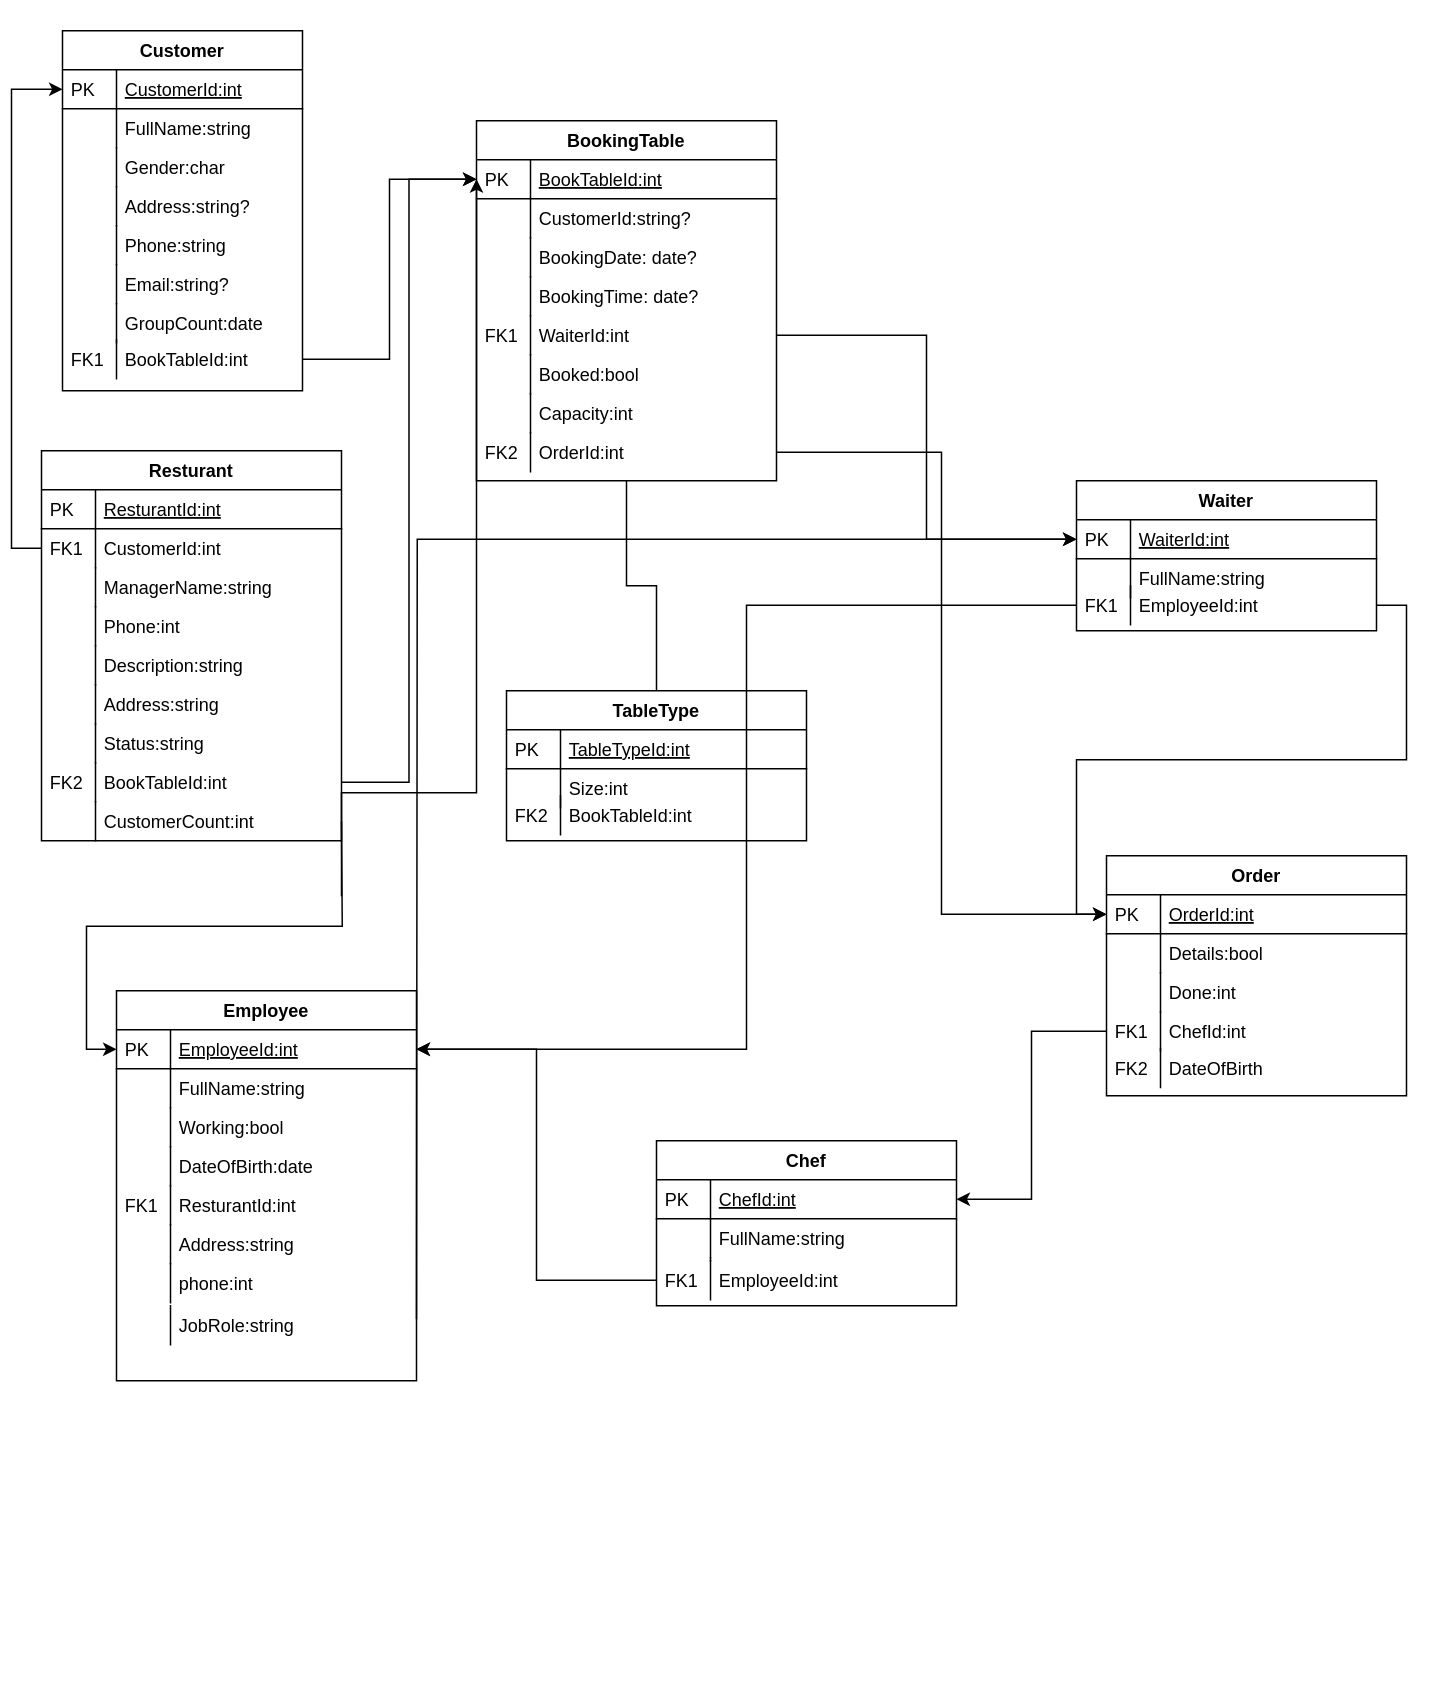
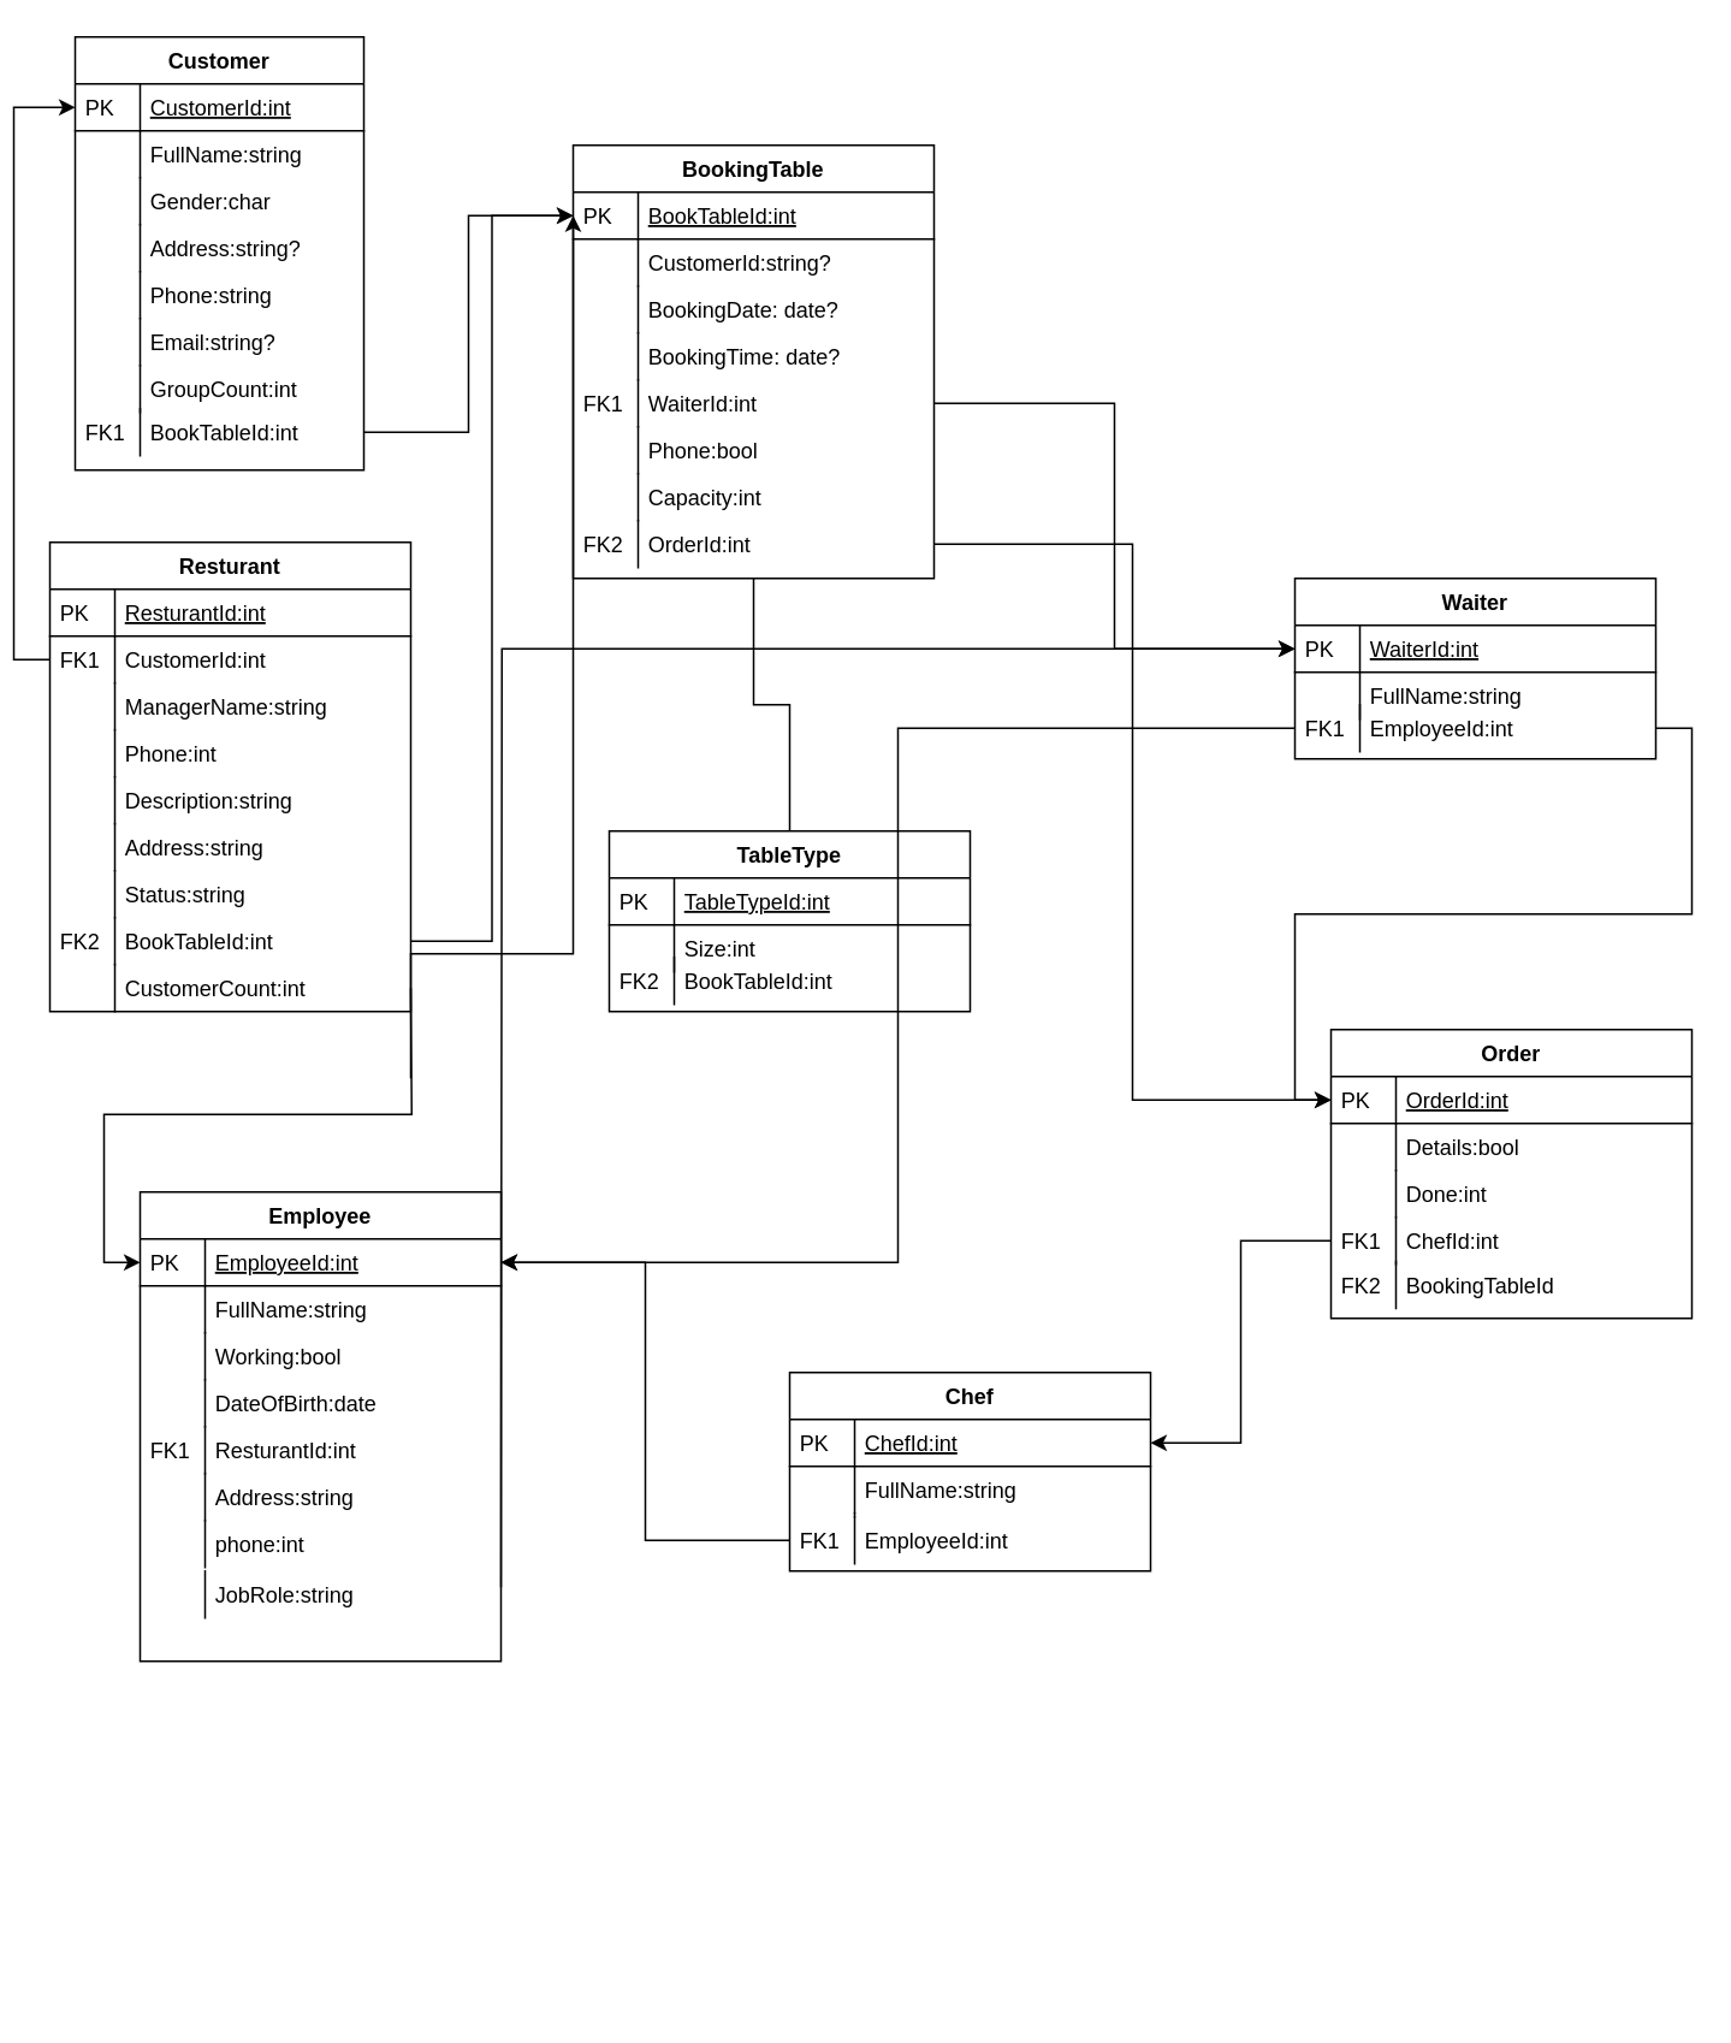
- <mxCell id="15" value="GroupCount:date" style="shape=partialRectangle;top=0;left=0;right=0;bottom=0;align=left;verticalAlign=top;fillColor=none;spacingLeft=40;spacingRight=4;overflow=hidden;rotatable=0;points=[[0,0.5],[1,0.5]];portConstraint=eastwest;dropTarget=0;rounded=0;shadow=0;strokeWidth=1;" vertex="1" parent="1"><mxGeometry x="34" y="202" width="160" height="26" as="geometry" /></mxCell>
+ <mxCell id="15" value="GroupCount:int" style="shape=partialRectangle;top=0;left=0;right=0;bottom=0;align=left;verticalAlign=top;fillColor=none;spacingLeft=40;spacingRight=4;overflow=hidden;rotatable=0;points=[[0,0.5],[1,0.5]];portConstraint=eastwest;dropTarget=0;rounded=0;shadow=0;strokeWidth=1;" vertex="1" parent="1"><mxGeometry x="34" y="202" width="160" height="26" as="geometry" /></mxCell>
- <mxCell id="29" value="Booked:bool" style="shape=partialRectangle;top=0;left=0;right=0;bottom=0;align=left;verticalAlign=top;fillColor=none;spacingLeft=40;spacingRight=4;overflow=hidden;rotatable=0;points=[[0,0.5],[1,0.5]];portConstraint=eastwest;dropTarget=0;rounded=0;shadow=0;strokeWidth=1;" vertex="1" parent="18"><mxGeometry y="156" width="200" height="26" as="geometry" /></mxCell>
+ <mxCell id="29" value="Phone:bool" style="shape=partialRectangle;top=0;left=0;right=0;bottom=0;align=left;verticalAlign=top;fillColor=none;spacingLeft=40;spacingRight=4;overflow=hidden;rotatable=0;points=[[0,0.5],[1,0.5]];portConstraint=eastwest;dropTarget=0;rounded=0;shadow=0;strokeWidth=1;" vertex="1" parent="18"><mxGeometry y="156" width="200" height="26" as="geometry" /></mxCell>
- <mxCell id="82" value="DateOfBirth" style="shape=partialRectangle;top=0;left=0;right=0;bottom=0;align=left;verticalAlign=top;fillColor=none;spacingLeft=40;spacingRight=4;overflow=hidden;rotatable=0;points=[[0,0.5],[1,0.5]];portConstraint=eastwest;dropTarget=0;rounded=0;shadow=0;strokeWidth=1;" vertex="1" parent="1"><mxGeometry x="730" y="698.5" width="200" height="26" as="geometry" /></mxCell>
+ <mxCell id="82" value="BookingTableId" style="shape=partialRectangle;top=0;left=0;right=0;bottom=0;align=left;verticalAlign=top;fillColor=none;spacingLeft=40;spacingRight=4;overflow=hidden;rotatable=0;points=[[0,0.5],[1,0.5]];portConstraint=eastwest;dropTarget=0;rounded=0;shadow=0;strokeWidth=1;" vertex="1" parent="1"><mxGeometry x="730" y="698.5" width="200" height="26" as="geometry" /></mxCell>
